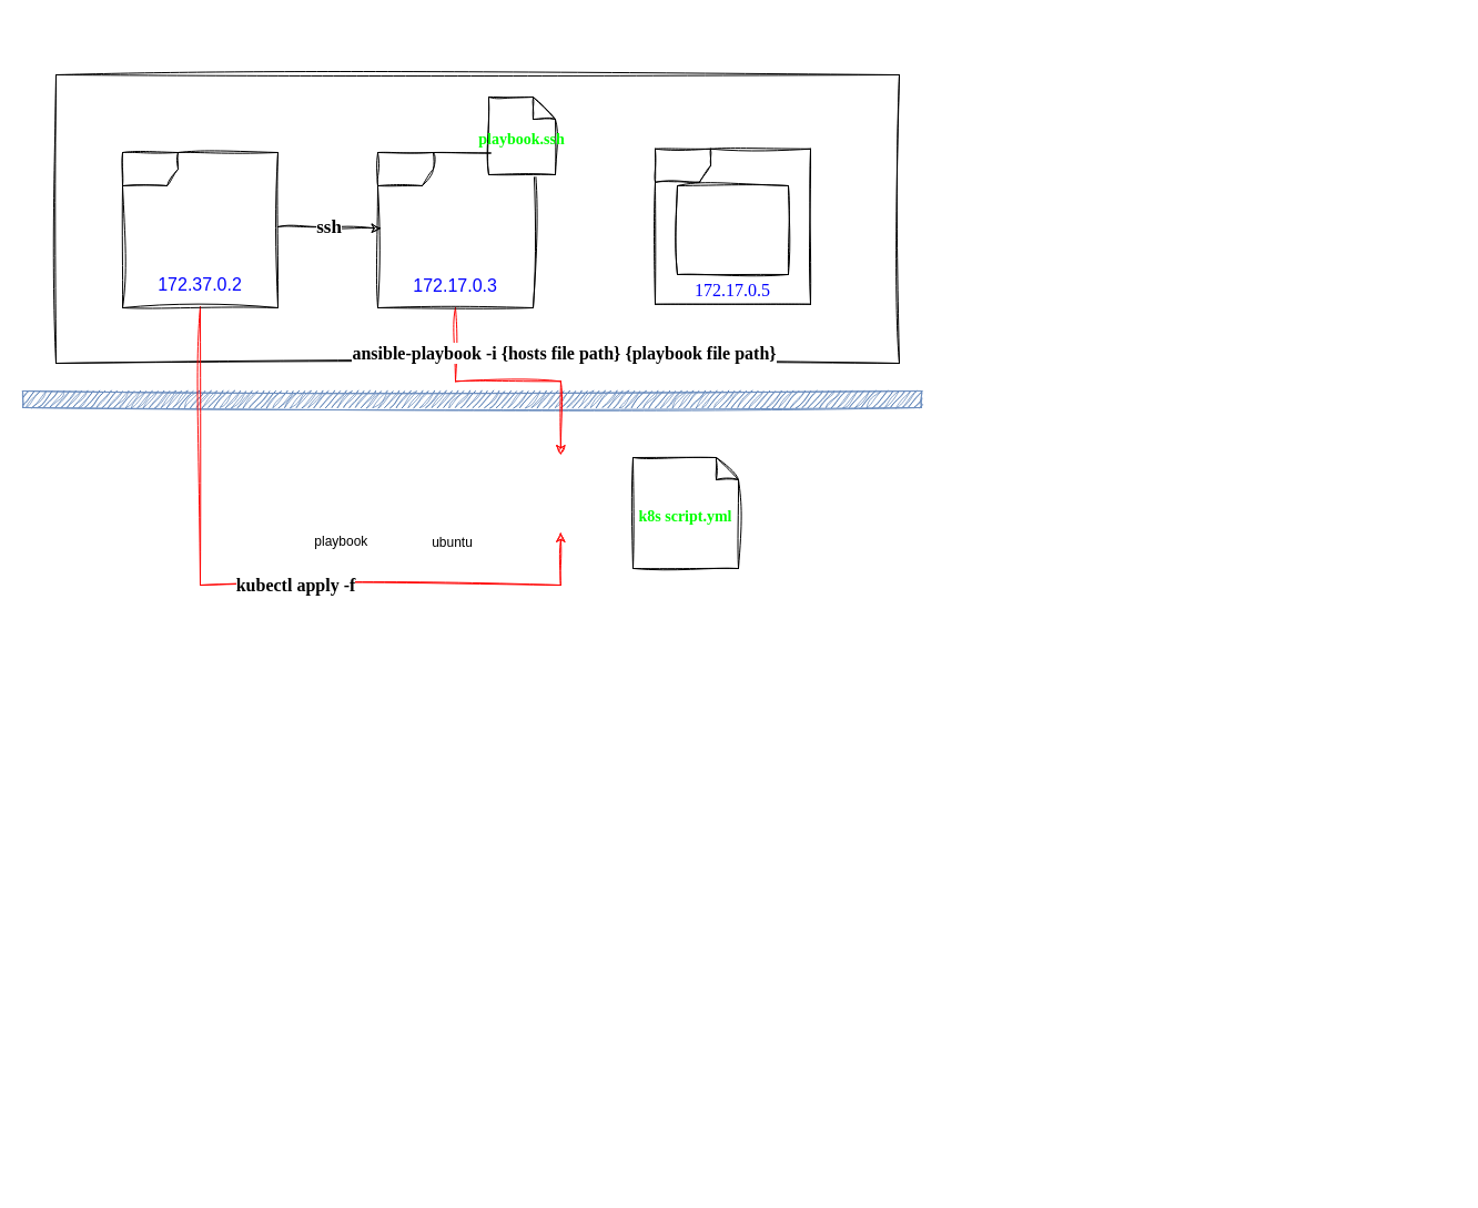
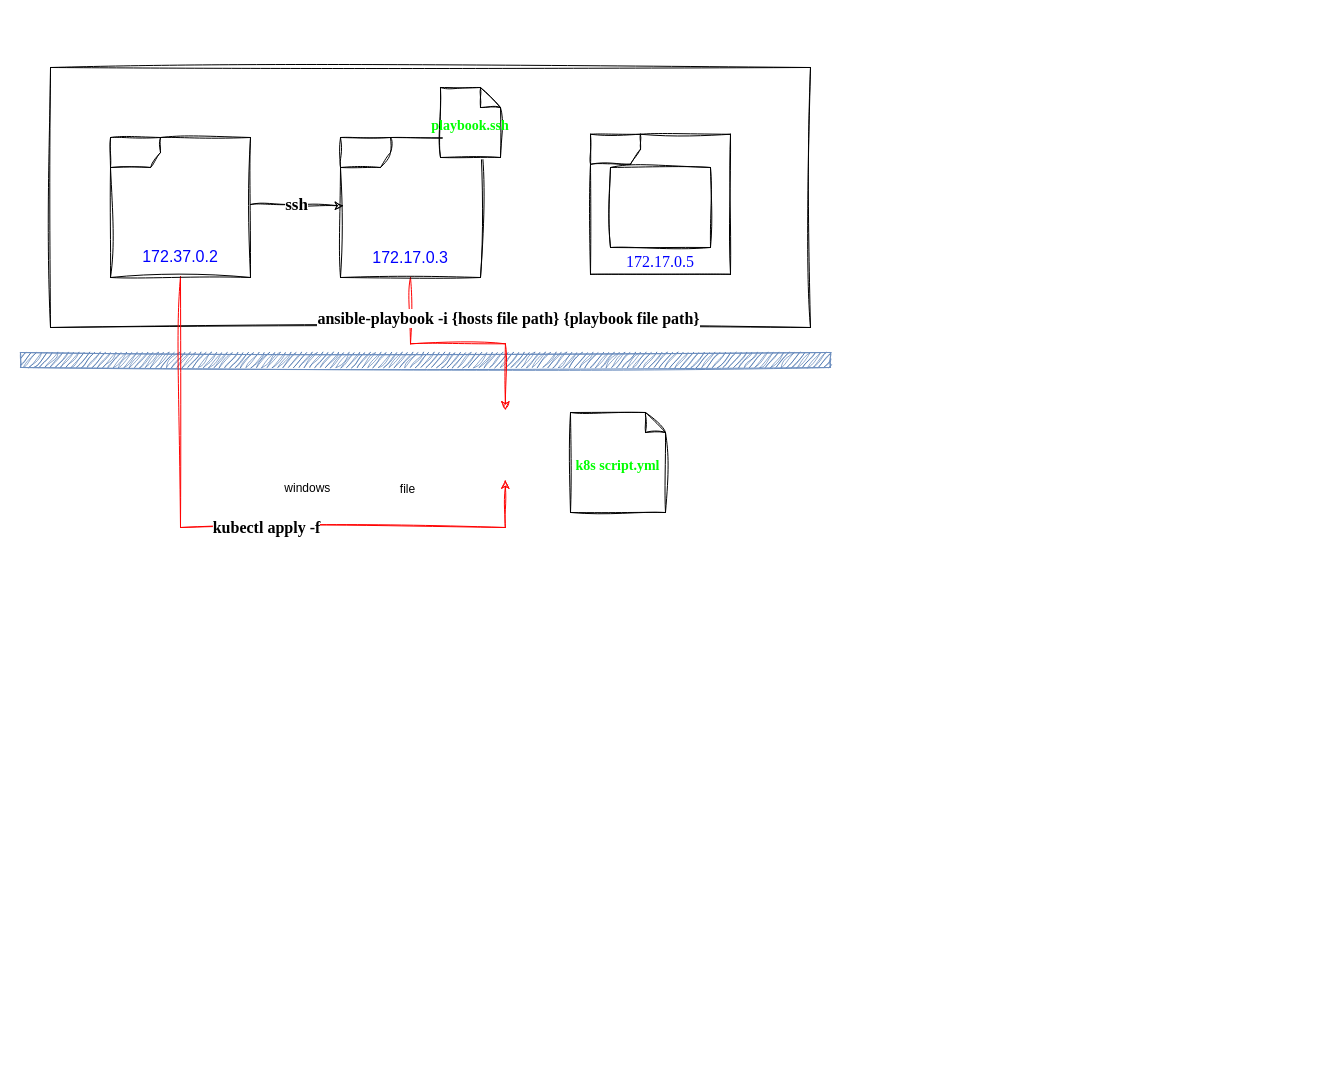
- <mxCell id="25" value="playbook" style="shape=image;verticalLabelPosition=bottom;labelBackgroundColor=default;verticalAlign=top;aspect=fixed;imageAspect=0;image=https://blogs.windows.com/wp-content/uploads/prod/2020/08/windows-logo-social.png;spacing=-3;" vertex="1" parent="11"><mxGeometry x="151.61" y="312.5" width="131.43" height="69" as="geometry" /></mxCell>
+ <mxCell id="25" value="windows" style="shape=image;verticalLabelPosition=bottom;labelBackgroundColor=default;verticalAlign=top;aspect=fixed;imageAspect=0;image=https://blogs.windows.com/wp-content/uploads/prod/2020/08/windows-logo-social.png;spacing=-3;" vertex="1" parent="11"><mxGeometry x="151.61" y="312.5" width="131.43" height="69" as="geometry" /></mxCell>
- <mxCell id="23" value="ubuntu" style="shape=image;verticalLabelPosition=bottom;labelBackgroundColor=default;verticalAlign=top;aspect=fixed;imageAspect=0;image=https://upload.wikimedia.org/wikipedia/commons/thumb/a/ab/Logo-ubuntu_cof-orange-hex.svg/1200px-Logo-ubuntu_cof-orange-hex.svg.png;" vertex="1" parent="11"><mxGeometry x="285" y="312.5" width="65" height="65" as="geometry" /></mxCell>
+ <mxCell id="23" value="file" style="shape=image;verticalLabelPosition=bottom;labelBackgroundColor=default;verticalAlign=top;aspect=fixed;imageAspect=0;image=https://upload.wikimedia.org/wikipedia/commons/thumb/a/ab/Logo-ubuntu_cof-orange-hex.svg/1200px-Logo-ubuntu_cof-orange-hex.svg.png;" vertex="1" parent="11"><mxGeometry x="285" y="312.5" width="65" height="65" as="geometry" /></mxCell>
